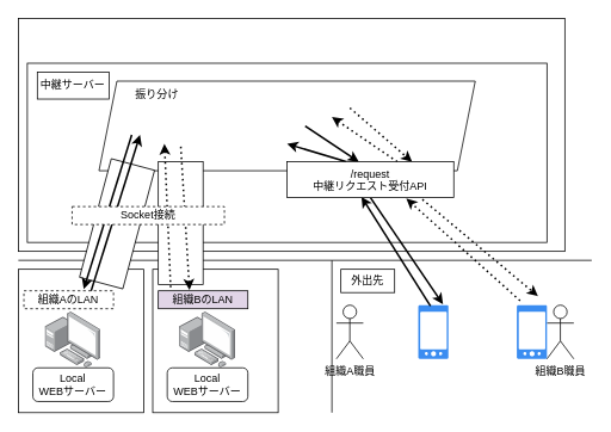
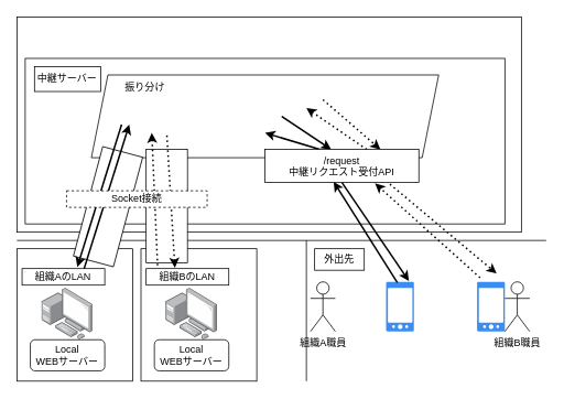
- <mxCell id="9" value="組織AのLAN" style="rounded=0;whiteSpace=wrap;html=1;dashed=1;" vertex="1" parent="1"><mxGeometry x="26.2" y="324" width="100" height="20" as="geometry" /></mxCell>
+ <mxCell id="9" value="組織AのLAN" style="rounded=0;whiteSpace=wrap;html=1;" vertex="1" parent="1"><mxGeometry x="26.2" y="324" width="100" height="20" as="geometry" /></mxCell>
- <mxCell id="16" value="組織BのLAN" style="rounded=0;whiteSpace=wrap;html=1;fillColor=#e1d5e7;" vertex="1" parent="1"><mxGeometry x="176.2" y="324" width="100" height="20" as="geometry" /></mxCell>
+ <mxCell id="16" value="組織BのLAN" style="rounded=0;whiteSpace=wrap;html=1;" vertex="1" parent="1"><mxGeometry x="176.2" y="324" width="100" height="20" as="geometry" /></mxCell>
